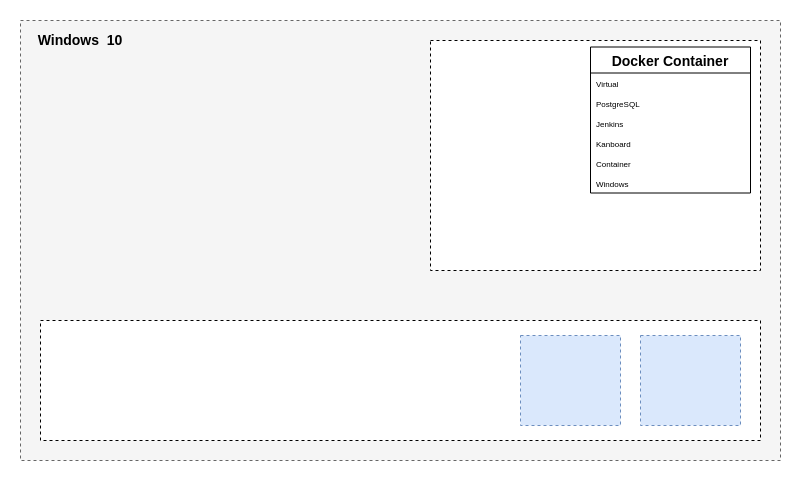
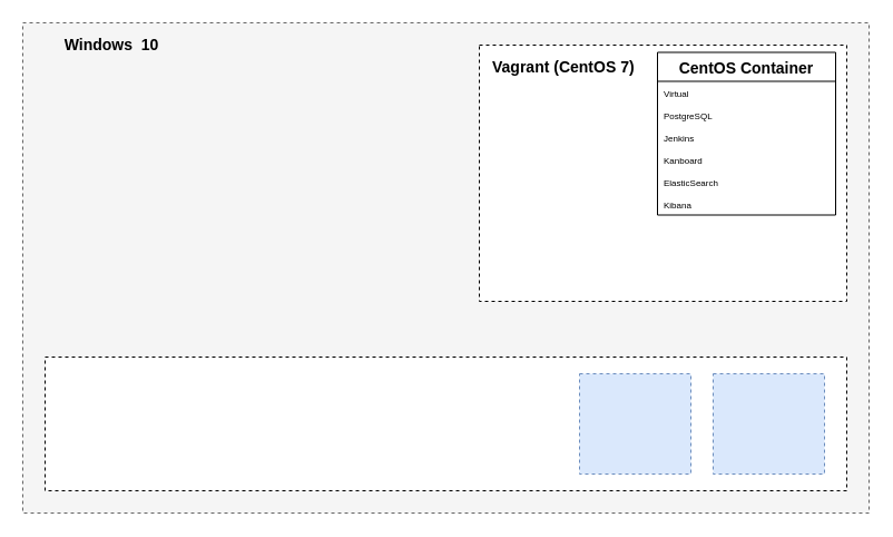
- <mxCell id="5" value="&lt;font style=&quot;font-size: 14px&quot;&gt;Windows&amp;nbsp; 10&lt;/font&gt;" style="text;html=1;strokeColor=none;fillColor=none;align=center;verticalAlign=middle;whiteSpace=wrap;rounded=0;dashed=1;fontStyle=1" parent="1" vertex="1"><mxGeometry x="30" y="30" width="100" height="20" as="geometry" /></mxCell>
+ <mxCell id="5" value="&lt;font style=&quot;font-size: 14px&quot;&gt;Windows&amp;nbsp; 10&lt;/font&gt;" style="text;html=1;strokeColor=none;fillColor=none;align=center;verticalAlign=middle;whiteSpace=wrap;rounded=0;dashed=1;fontStyle=1" parent="1" vertex="1"><mxGeometry x="50" y="30" width="100" height="20" as="geometry" /></mxCell>
+ <mxCell id="4" value="&lt;font style=&quot;font-size: 14px&quot;&gt;Vagrant (CentOS 7)&lt;/font&gt;" style="text;html=1;strokeColor=none;fillColor=none;align=left;verticalAlign=middle;whiteSpace=wrap;rounded=0;dashed=1;fontStyle=1" parent="1" vertex="1"><mxGeometry x="440" y="50" width="150" height="20" as="geometry" /></mxCell>
- <mxCell id="14" value="Docker Container" style="swimlane;fontStyle=1;childLayout=stackLayout;horizontal=1;startSize=26;horizontalStack=0;resizeParent=1;resizeParentMax=0;resizeLast=0;collapsible=1;marginBottom=0;align=center;fontSize=14;" parent="1" vertex="1"><mxGeometry x="590" y="46.5" width="160" height="146" as="geometry" /></mxCell>
+ <mxCell id="14" value="CentOS Container" style="swimlane;fontStyle=1;childLayout=stackLayout;horizontal=1;startSize=26;horizontalStack=0;resizeParent=1;resizeParentMax=0;resizeLast=0;collapsible=1;marginBottom=0;align=center;fontSize=14;" parent="1" vertex="1"><mxGeometry x="590" y="46.5" width="160" height="146" as="geometry" /></mxCell>
- <mxCell id="19" value="Container" style="text;strokeColor=none;fillColor=none;spacingLeft=4;spacingRight=4;overflow=hidden;rotatable=0;points=[[0,0.5],[1,0.5]];portConstraint=eastwest;fontSize=8;" vertex="1" parent="14"><mxGeometry y="106" width="160" height="20" as="geometry" /></mxCell>
+ <mxCell id="19" value="ElasticSearch" style="text;strokeColor=none;fillColor=none;spacingLeft=4;spacingRight=4;overflow=hidden;rotatable=0;points=[[0,0.5],[1,0.5]];portConstraint=eastwest;fontSize=8;" vertex="1" parent="14"><mxGeometry y="106" width="160" height="20" as="geometry" /></mxCell>
- <mxCell id="20" value="Windows" style="text;strokeColor=none;fillColor=none;spacingLeft=4;spacingRight=4;overflow=hidden;rotatable=0;points=[[0,0.5],[1,0.5]];portConstraint=eastwest;fontSize=8;" vertex="1" parent="14"><mxGeometry y="126" width="160" height="20" as="geometry" /></mxCell>
+ <mxCell id="20" value="Kibana" style="text;strokeColor=none;fillColor=none;spacingLeft=4;spacingRight=4;overflow=hidden;rotatable=0;points=[[0,0.5],[1,0.5]];portConstraint=eastwest;fontSize=8;" vertex="1" parent="14"><mxGeometry y="126" width="160" height="20" as="geometry" /></mxCell>
